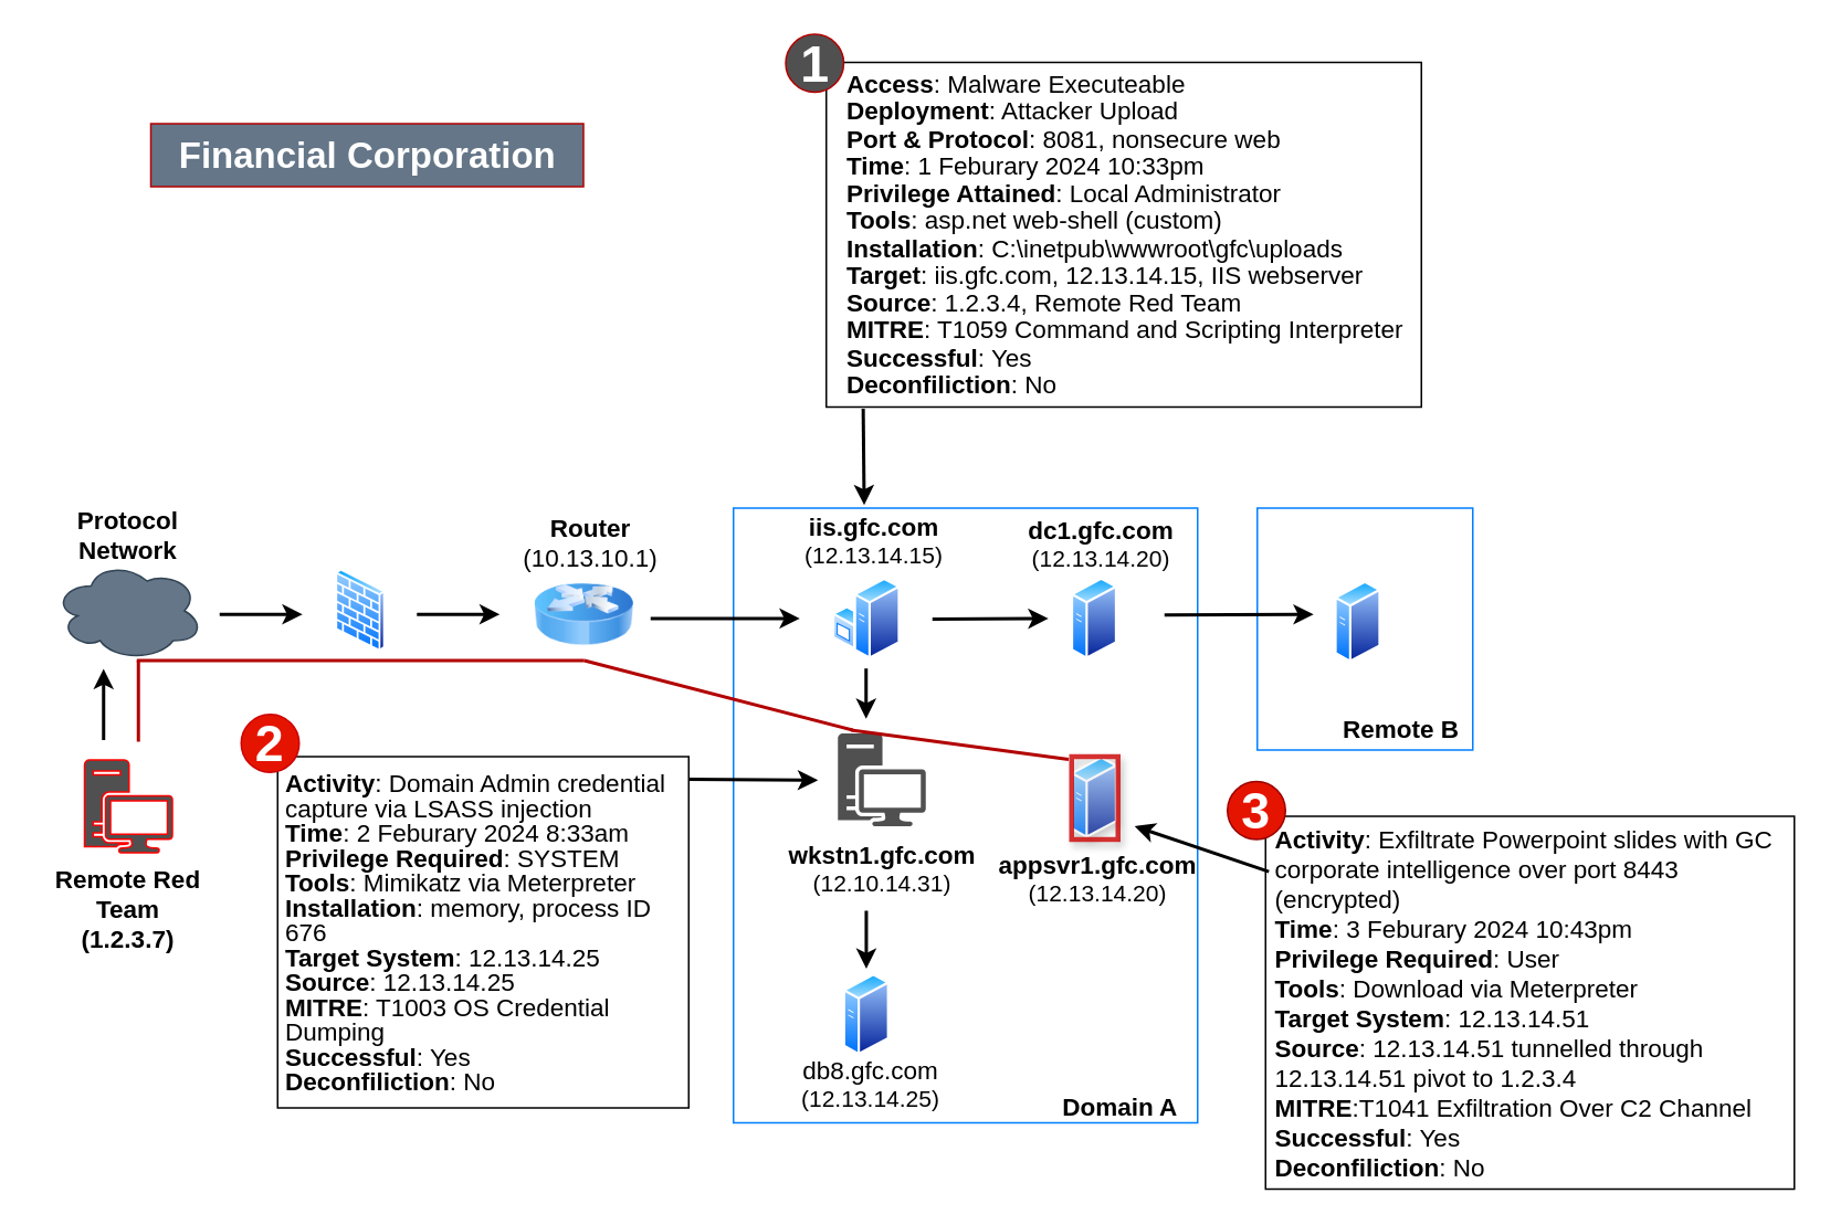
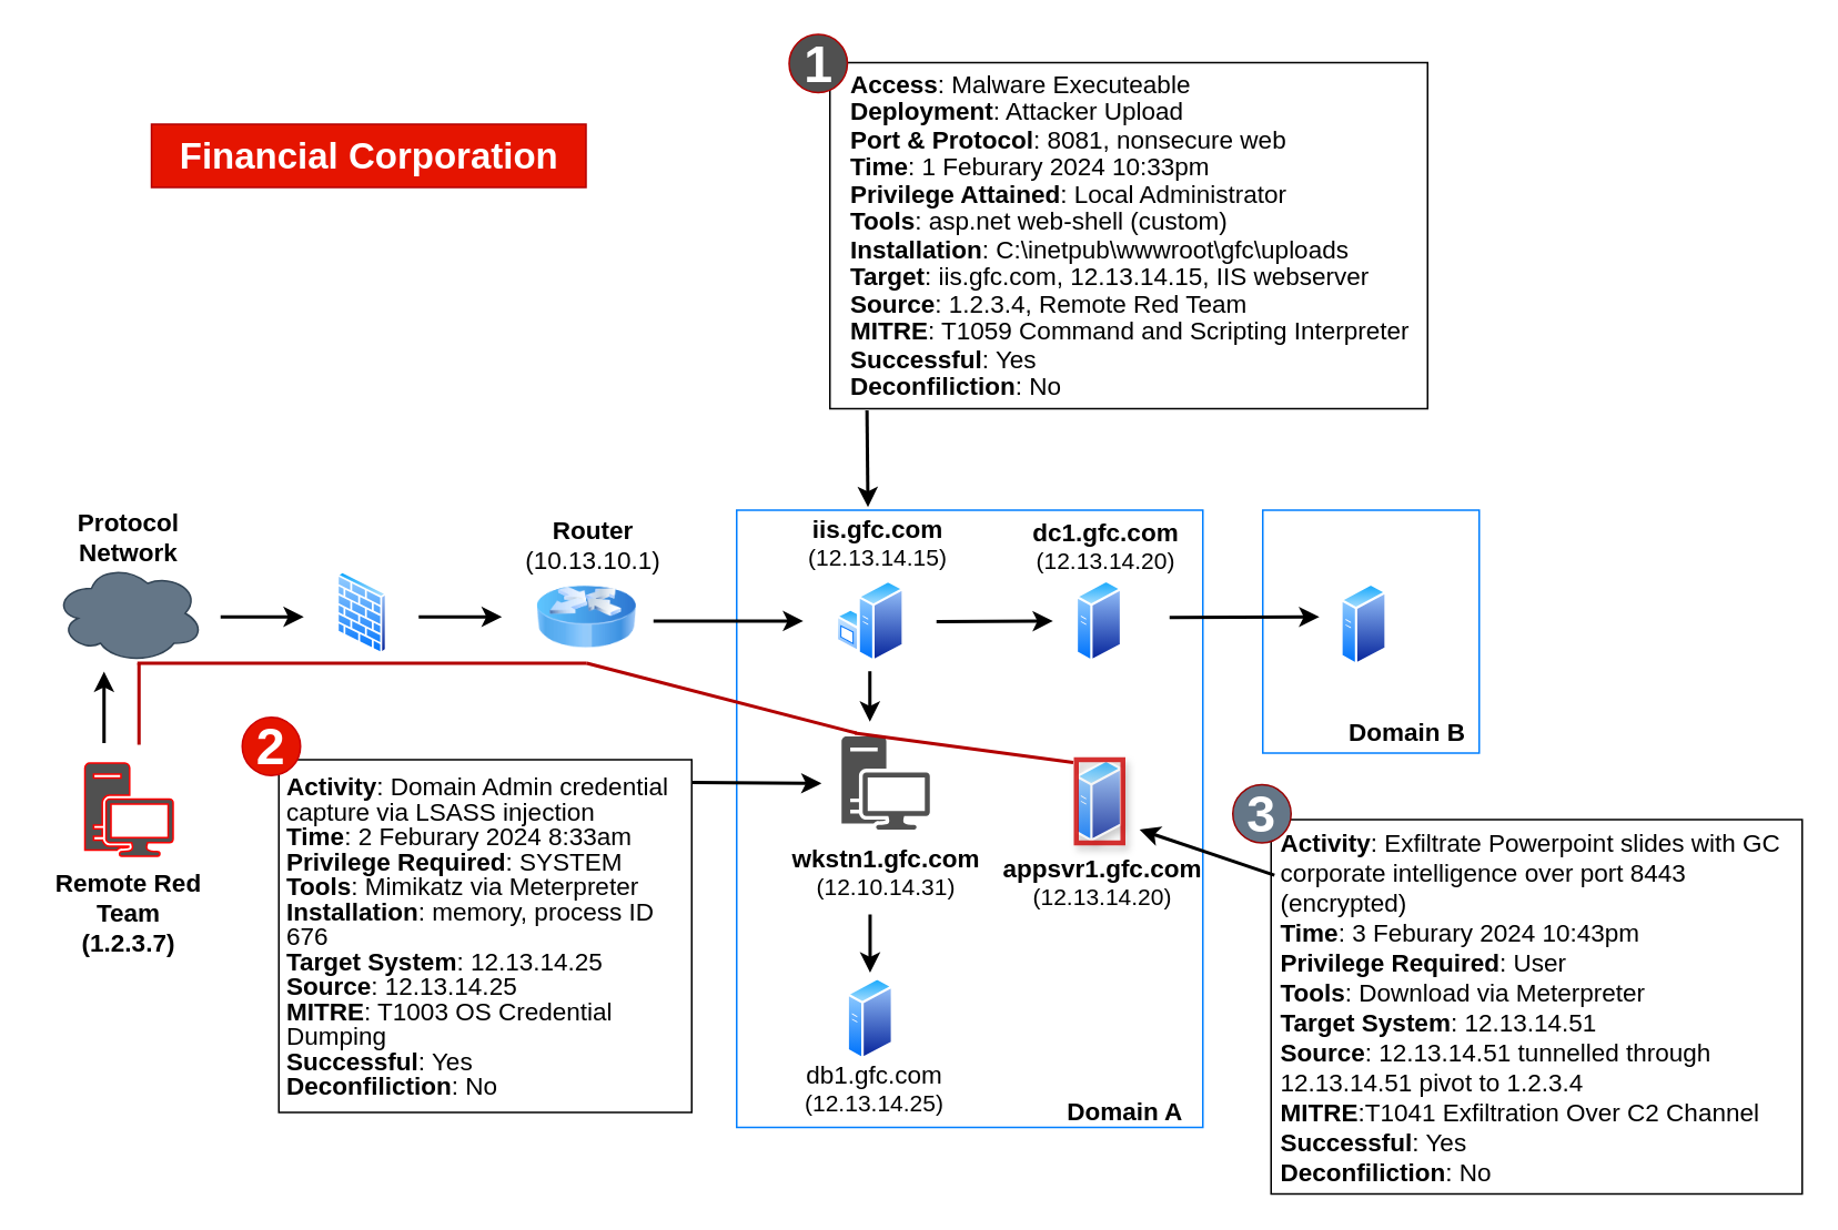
- <mxCell id="44" value="&lt;div align=&quot;center&quot;&gt;&lt;b&gt;&lt;font style=&quot;font-size: 22px;&quot;&gt;Financial Corporation&lt;/font&gt;&lt;/b&gt;&lt;/div&gt;" style="rounded=0;whiteSpace=wrap;html=1;align=center;verticalAlign=top;labelBackgroundColor=none;fillColor=#647687;fontColor=#ffffff;strokeColor=#B20000;" vertex="1" parent="1"><mxGeometry x="90.5" y="74" width="261" height="38" as="geometry" /></mxCell>
+ <mxCell id="44" value="&lt;div align=&quot;center&quot;&gt;&lt;b&gt;&lt;font style=&quot;font-size: 22px;&quot;&gt;Financial Corporation&lt;/font&gt;&lt;/b&gt;&lt;/div&gt;" style="rounded=0;whiteSpace=wrap;html=1;align=center;verticalAlign=top;labelBackgroundColor=none;fillColor=#e51400;fontColor=#ffffff;strokeColor=#B20000;" vertex="1" parent="1"><mxGeometry x="90.5" y="74" width="261" height="38" as="geometry" /></mxCell>
- <mxCell id="23" value="&lt;font style=&quot;font-size: 15px;&quot;&gt;&lt;b&gt;&lt;font&gt;Remote B&lt;/font&gt;&lt;/b&gt;&lt;/font&gt;" style="text;html=1;align=center;verticalAlign=middle;whiteSpace=wrap;rounded=0;" vertex="1" parent="1"><mxGeometry x="805" y="424" width="80" height="30" as="geometry" /></mxCell>
+ <mxCell id="23" value="&lt;font style=&quot;font-size: 15px;&quot;&gt;&lt;b&gt;&lt;font&gt;Domain B&lt;/font&gt;&lt;/b&gt;&lt;/font&gt;" style="text;html=1;align=center;verticalAlign=middle;whiteSpace=wrap;rounded=0;" vertex="1" parent="1"><mxGeometry x="805" y="424" width="80" height="30" as="geometry" /></mxCell>
- <mxCell id="42" value="&lt;font style=&quot;font-size: 31px;&quot; face=&quot;Helvetica&quot;&gt;&lt;b&gt;3&lt;/b&gt;&lt;/font&gt;" style="ellipse;whiteSpace=wrap;html=1;aspect=fixed;fillColor=#e51400;fontColor=#ffffff;strokeColor=#990000;" vertex="1" parent="1"><mxGeometry x="740" y="471" width="35" height="35" as="geometry" /></mxCell>
+ <mxCell id="42" value="&lt;font style=&quot;font-size: 31px;&quot; face=&quot;Helvetica&quot;&gt;&lt;b&gt;3&lt;/b&gt;&lt;/font&gt;" style="ellipse;whiteSpace=wrap;html=1;aspect=fixed;fillColor=#647687;fontColor=#ffffff;strokeColor=#990000;" vertex="1" parent="1"><mxGeometry x="740" y="471" width="35" height="35" as="geometry" /></mxCell>
- <mxCell id="19" value="&lt;div&gt;&lt;font style=&quot;font-size: 15px;&quot; face=&quot;Helvetica&quot;&gt;db8.gfc.com&lt;/font&gt;&lt;/div&gt;&lt;div&gt;&lt;font style=&quot;font-size: 14px;&quot; face=&quot;Helvetica&quot;&gt;(12.13.14.25)&lt;/font&gt;&lt;/div&gt;" style="text;whiteSpace=wrap;html=1;align=center;verticalAlign=middle;" vertex="1" parent="1"><mxGeometry x="470" y="634" width="110" height="40" as="geometry" /></mxCell>
+ <mxCell id="19" value="&lt;div&gt;&lt;font style=&quot;font-size: 15px;&quot; face=&quot;Helvetica&quot;&gt;db1.gfc.com&lt;/font&gt;&lt;/div&gt;&lt;div&gt;&lt;font style=&quot;font-size: 14px;&quot; face=&quot;Helvetica&quot;&gt;(12.13.14.25)&lt;/font&gt;&lt;/div&gt;" style="text;whiteSpace=wrap;html=1;align=center;verticalAlign=middle;" vertex="1" parent="1"><mxGeometry x="470" y="634" width="110" height="40" as="geometry" /></mxCell>
